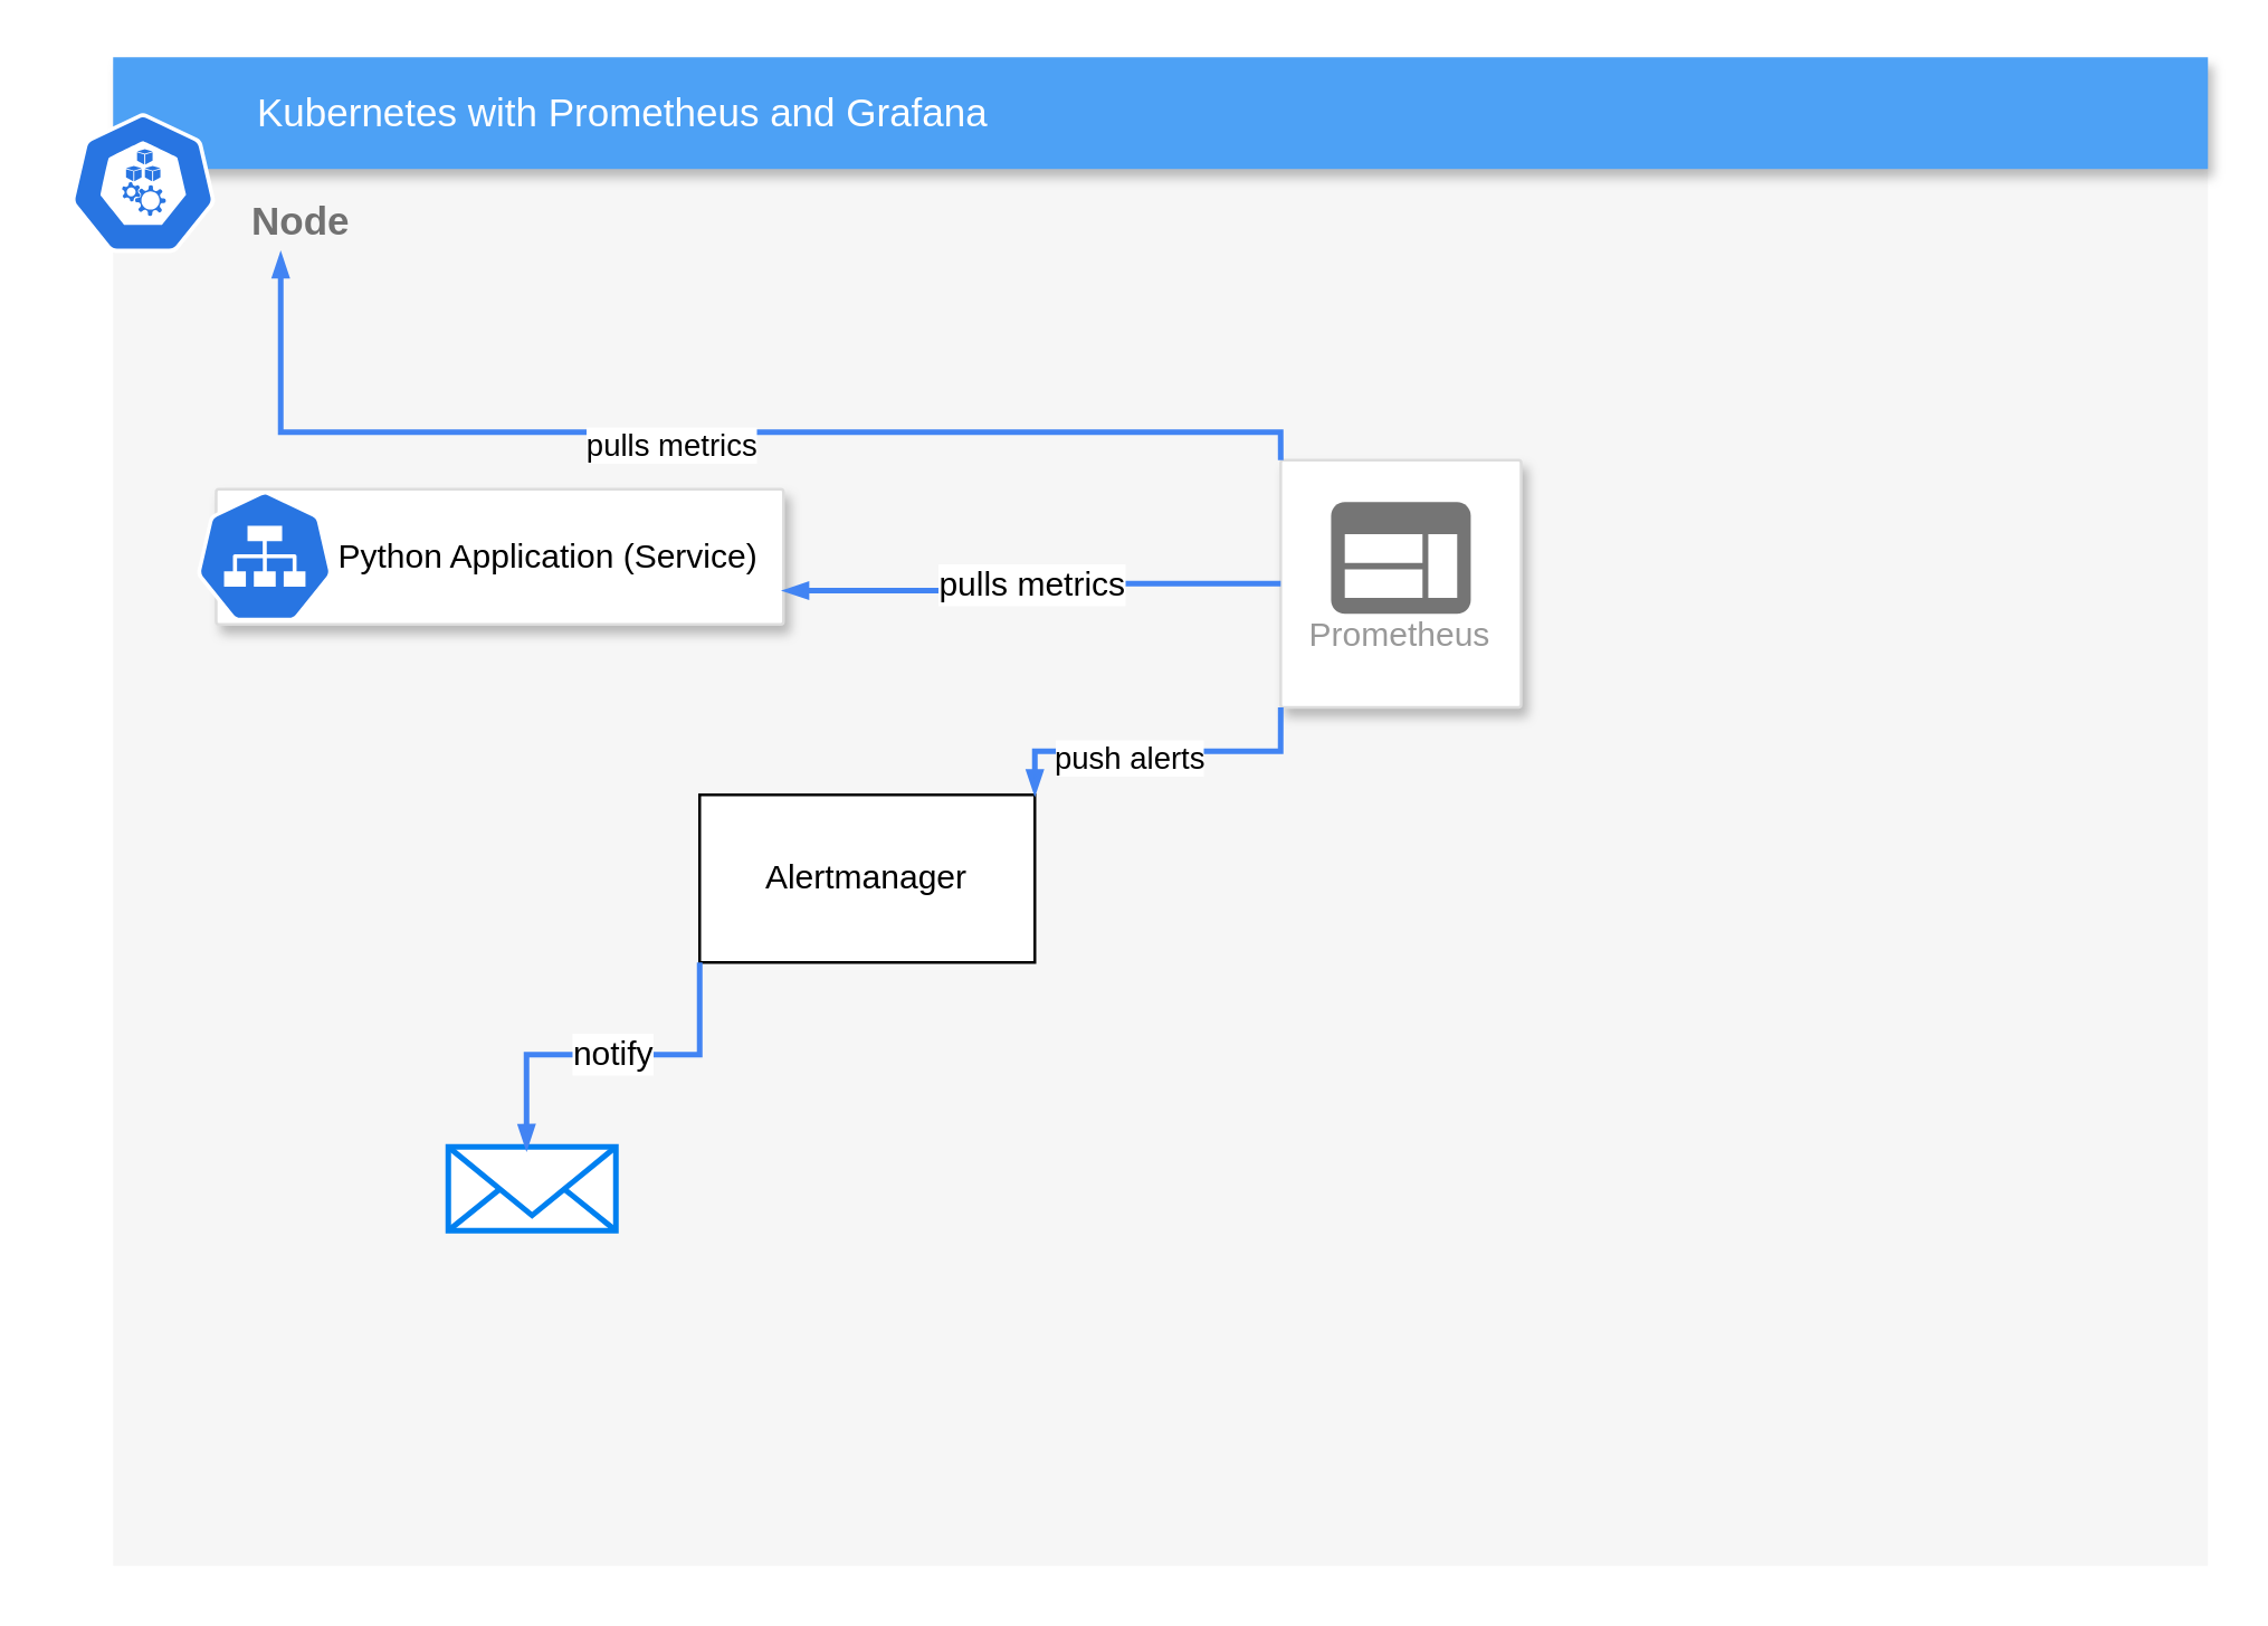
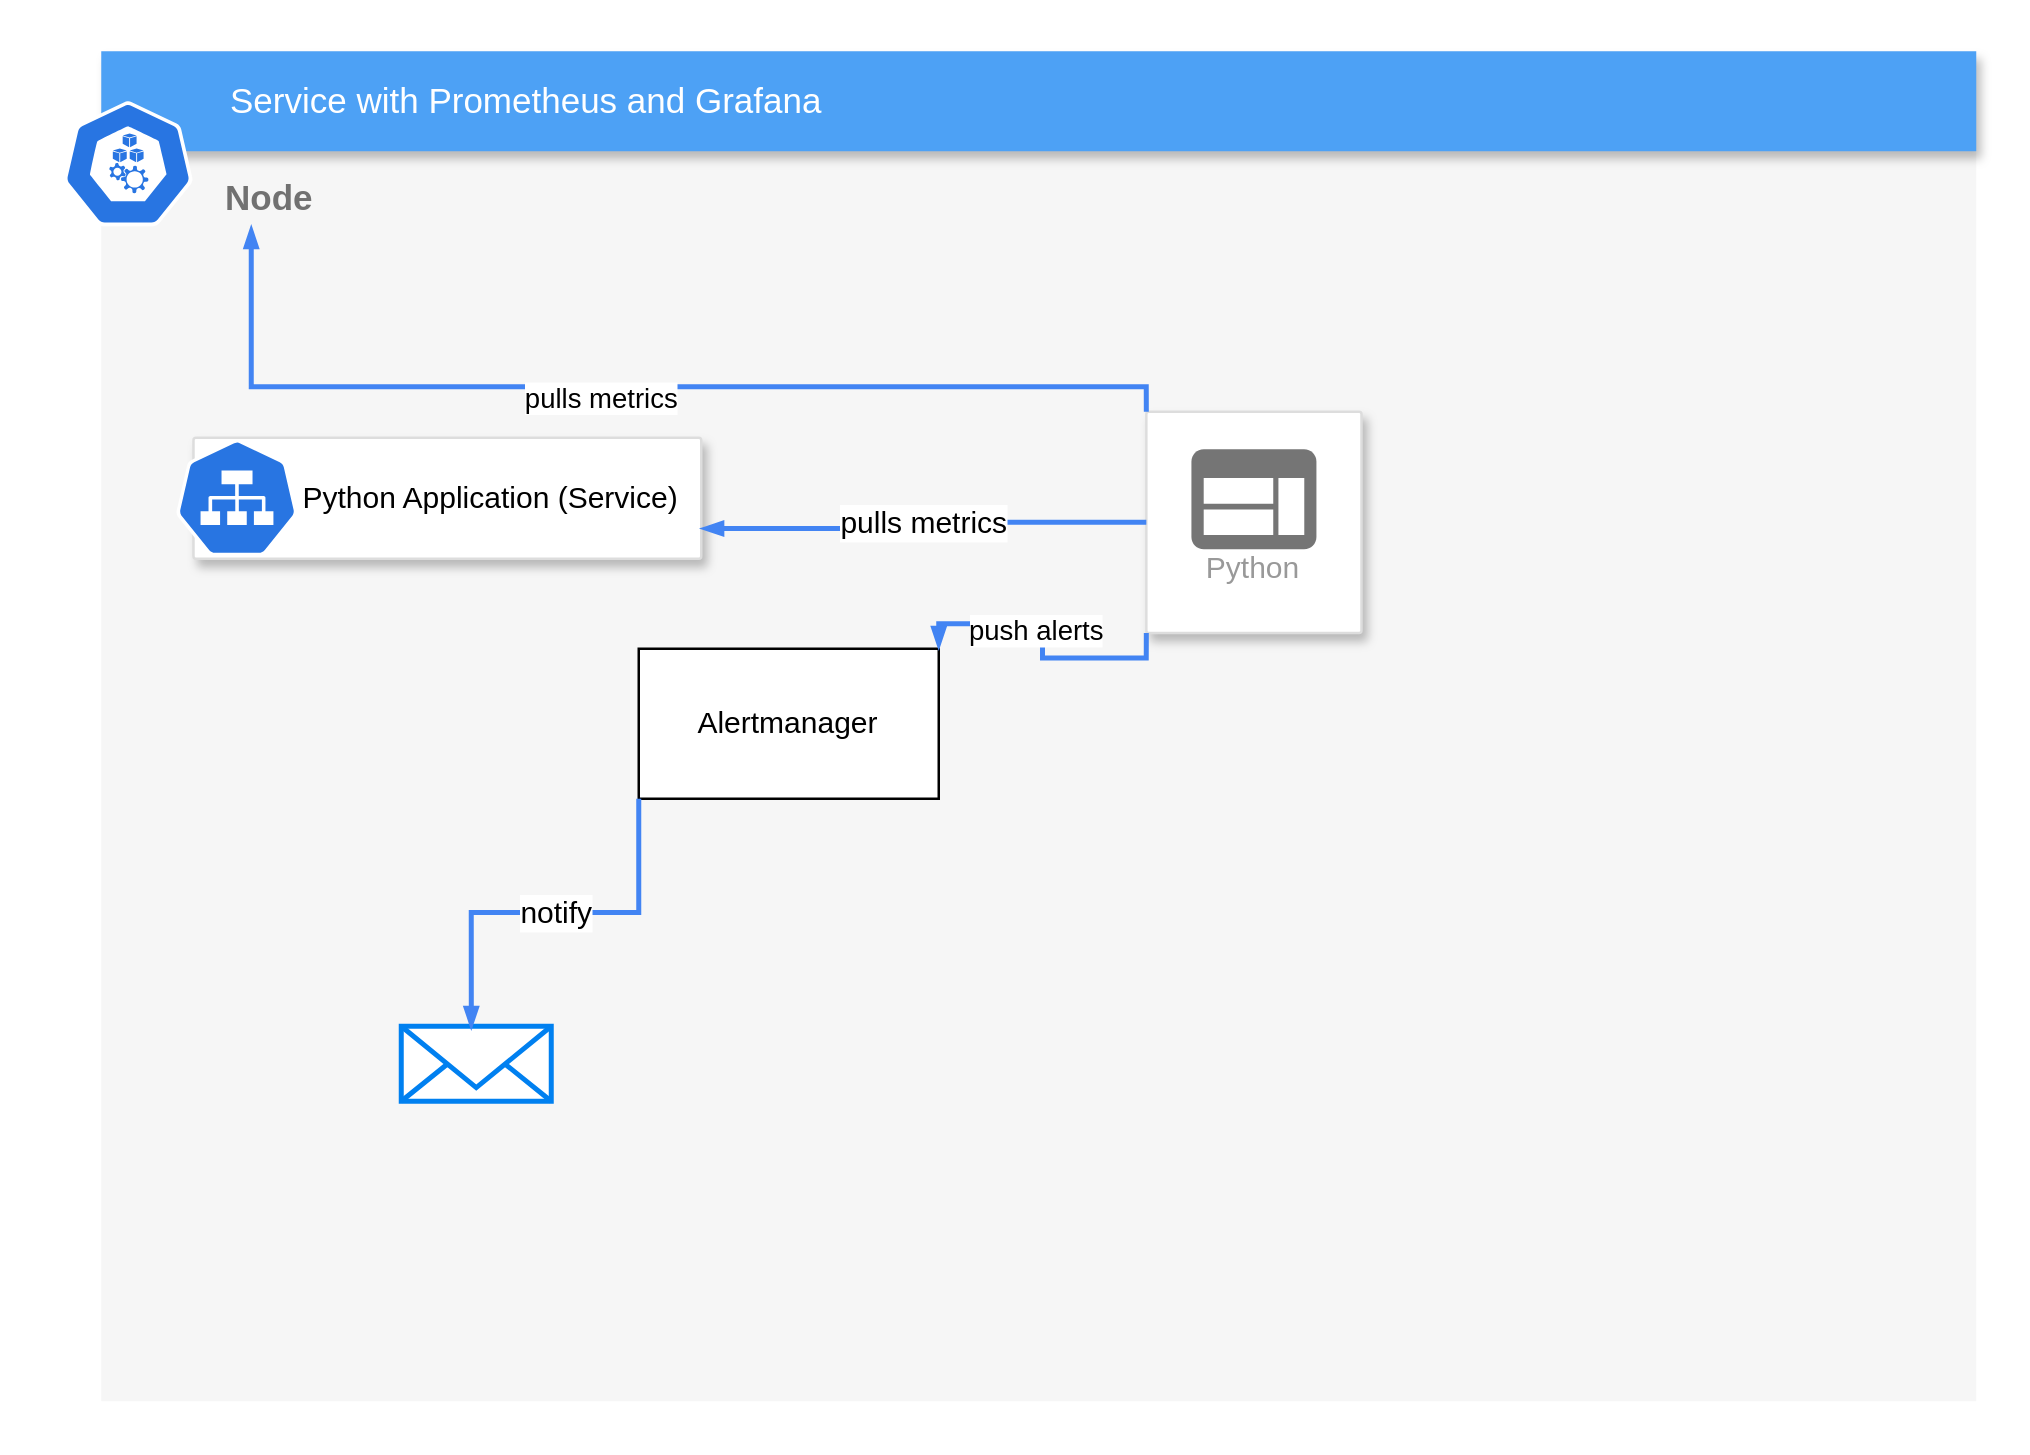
- <mxCell id="16" value="Kubernetes with Prometheus and Grafana" style="fillColor=#4DA1F5;strokeColor=none;shadow=1;gradientColor=none;fontSize=14;align=left;spacingLeft=50;fontColor=#ffffff;html=1;" parent="1" vertex="1"><mxGeometry x="40" y="20" width="750" height="40" as="geometry" /></mxCell>
+ <mxCell id="16" value="Service with Prometheus and Grafana" style="fillColor=#4DA1F5;strokeColor=none;shadow=1;gradientColor=none;fontSize=14;align=left;spacingLeft=50;fontColor=#ffffff;html=1;" parent="1" vertex="1"><mxGeometry x="40" y="20" width="750" height="40" as="geometry" /></mxCell>
- <mxCell id="6" value="Prometheus&#10;" style="strokeColor=#dddddd;shadow=1;strokeWidth=1;rounded=1;absoluteArcSize=1;arcSize=2;labelPosition=center;verticalLabelPosition=middle;align=center;verticalAlign=bottom;spacingLeft=0;fontColor=#999999;fontSize=12;whiteSpace=wrap;spacingBottom=2;" vertex="1" parent="2"><mxGeometry x="418.033" y="104.167" width="86.066" height="88.542" as="geometry" /></mxCell>
+ <mxCell id="6" value="Python&#10;" style="strokeColor=#dddddd;shadow=1;strokeWidth=1;rounded=1;absoluteArcSize=1;arcSize=2;labelPosition=center;verticalLabelPosition=middle;align=center;verticalAlign=bottom;spacingLeft=0;fontColor=#999999;fontSize=12;whiteSpace=wrap;spacingBottom=2;" vertex="1" parent="2"><mxGeometry x="418.033" y="104.167" width="86.066" height="88.542" as="geometry" /></mxCell>
- <mxCell id="11" value="Alertmanager" style="rounded=0;whiteSpace=wrap;html=1;" vertex="1" parent="2"><mxGeometry x="210" y="224" width="120" height="60" as="geometry" /></mxCell>
+ <mxCell id="11" value="Alertmanager" style="rounded=0;whiteSpace=wrap;html=1;" vertex="1" parent="2"><mxGeometry x="215" y="199" width="120" height="60" as="geometry" /></mxCell>
